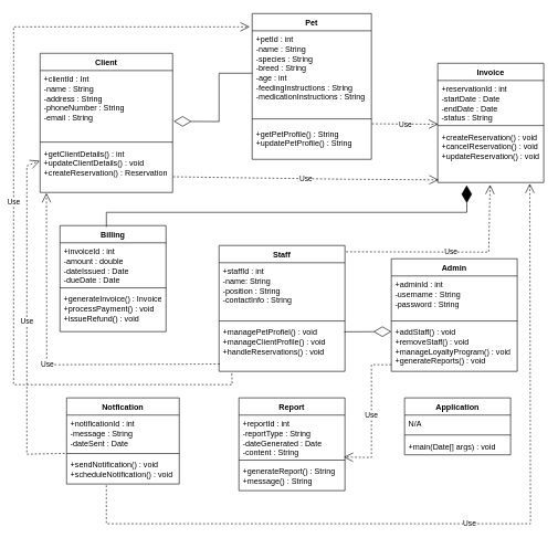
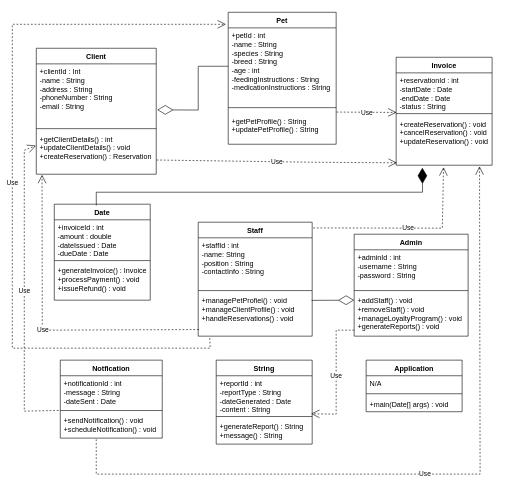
- <mxCell id="18" value="Billing" style="swimlane;fontStyle=1;align=center;verticalAlign=top;childLayout=stackLayout;horizontal=1;startSize=26;horizontalStack=0;resizeParent=1;resizeParentMax=0;resizeLast=0;collapsible=1;marginBottom=0;whiteSpace=wrap;html=1;" vertex="1" parent="1"><mxGeometry x="90" y="340" width="160" height="160" as="geometry" /></mxCell>
+ <mxCell id="18" value="Date" style="swimlane;fontStyle=1;align=center;verticalAlign=top;childLayout=stackLayout;horizontal=1;startSize=26;horizontalStack=0;resizeParent=1;resizeParentMax=0;resizeLast=0;collapsible=1;marginBottom=0;whiteSpace=wrap;html=1;" vertex="1" parent="1"><mxGeometry x="90" y="340" width="160" height="160" as="geometry" /></mxCell>
- <mxCell id="6" value="Report" style="swimlane;fontStyle=1;align=center;verticalAlign=top;childLayout=stackLayout;horizontal=1;startSize=26;horizontalStack=0;resizeParent=1;resizeParentMax=0;resizeLast=0;collapsible=1;marginBottom=0;whiteSpace=wrap;html=1;" vertex="1" parent="1"><mxGeometry x="360" y="600" width="160" height="140" as="geometry" /></mxCell>
+ <mxCell id="6" value="String" style="swimlane;fontStyle=1;align=center;verticalAlign=top;childLayout=stackLayout;horizontal=1;startSize=26;horizontalStack=0;resizeParent=1;resizeParentMax=0;resizeLast=0;collapsible=1;marginBottom=0;whiteSpace=wrap;html=1;" vertex="1" parent="1"><mxGeometry x="360" y="600" width="160" height="140" as="geometry" /></mxCell>
